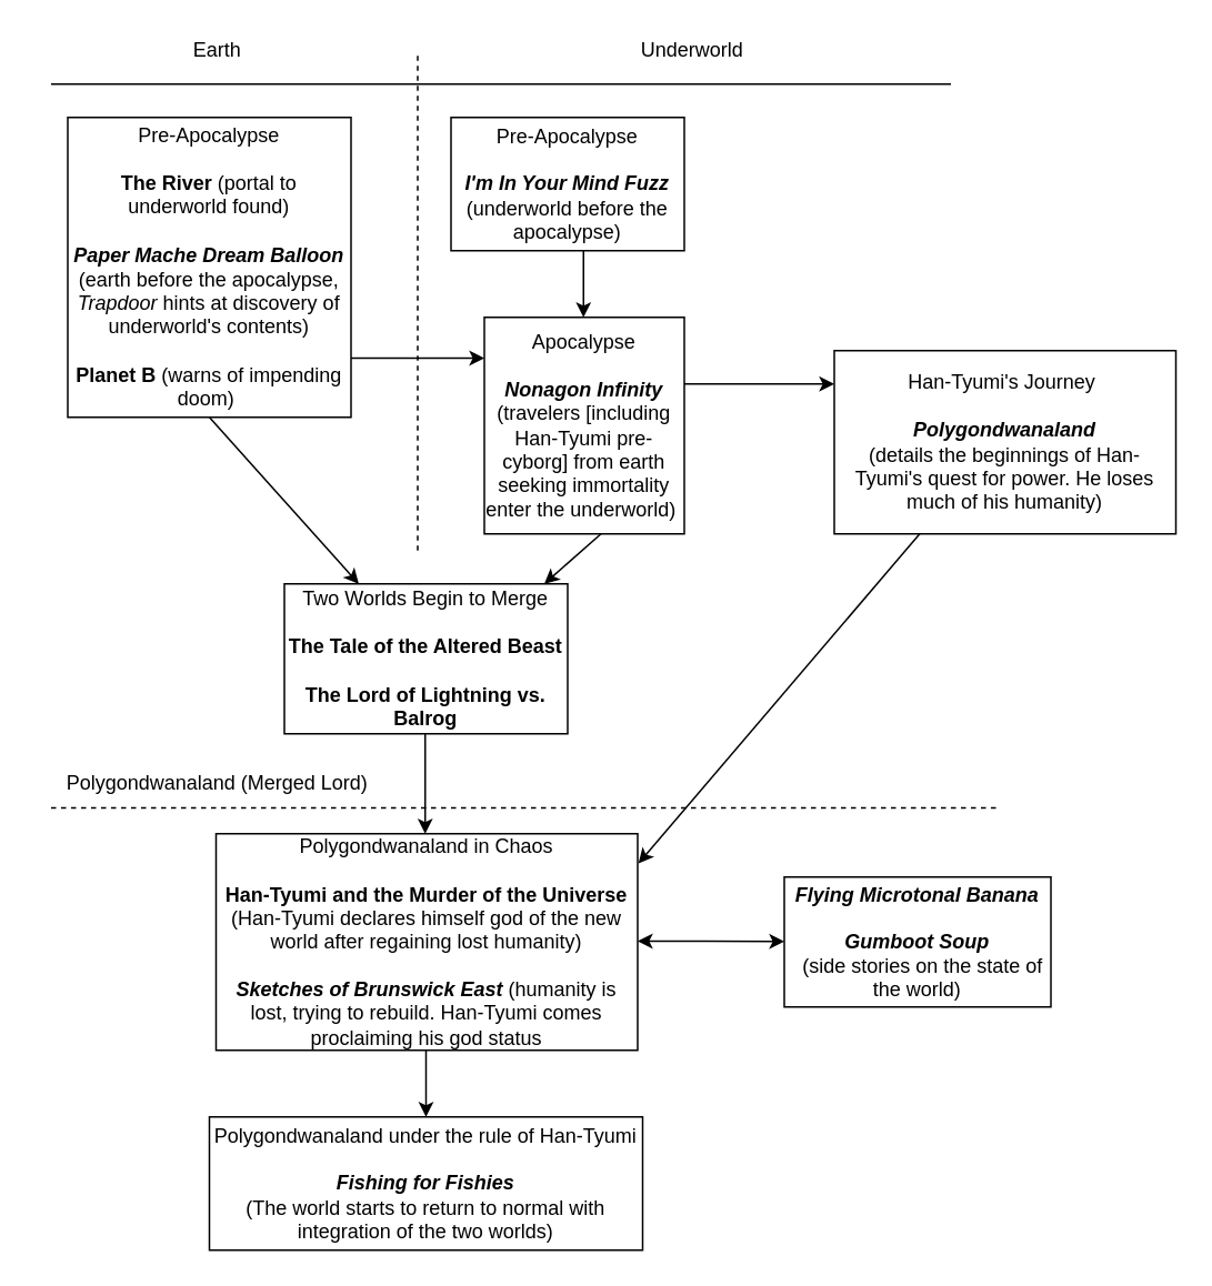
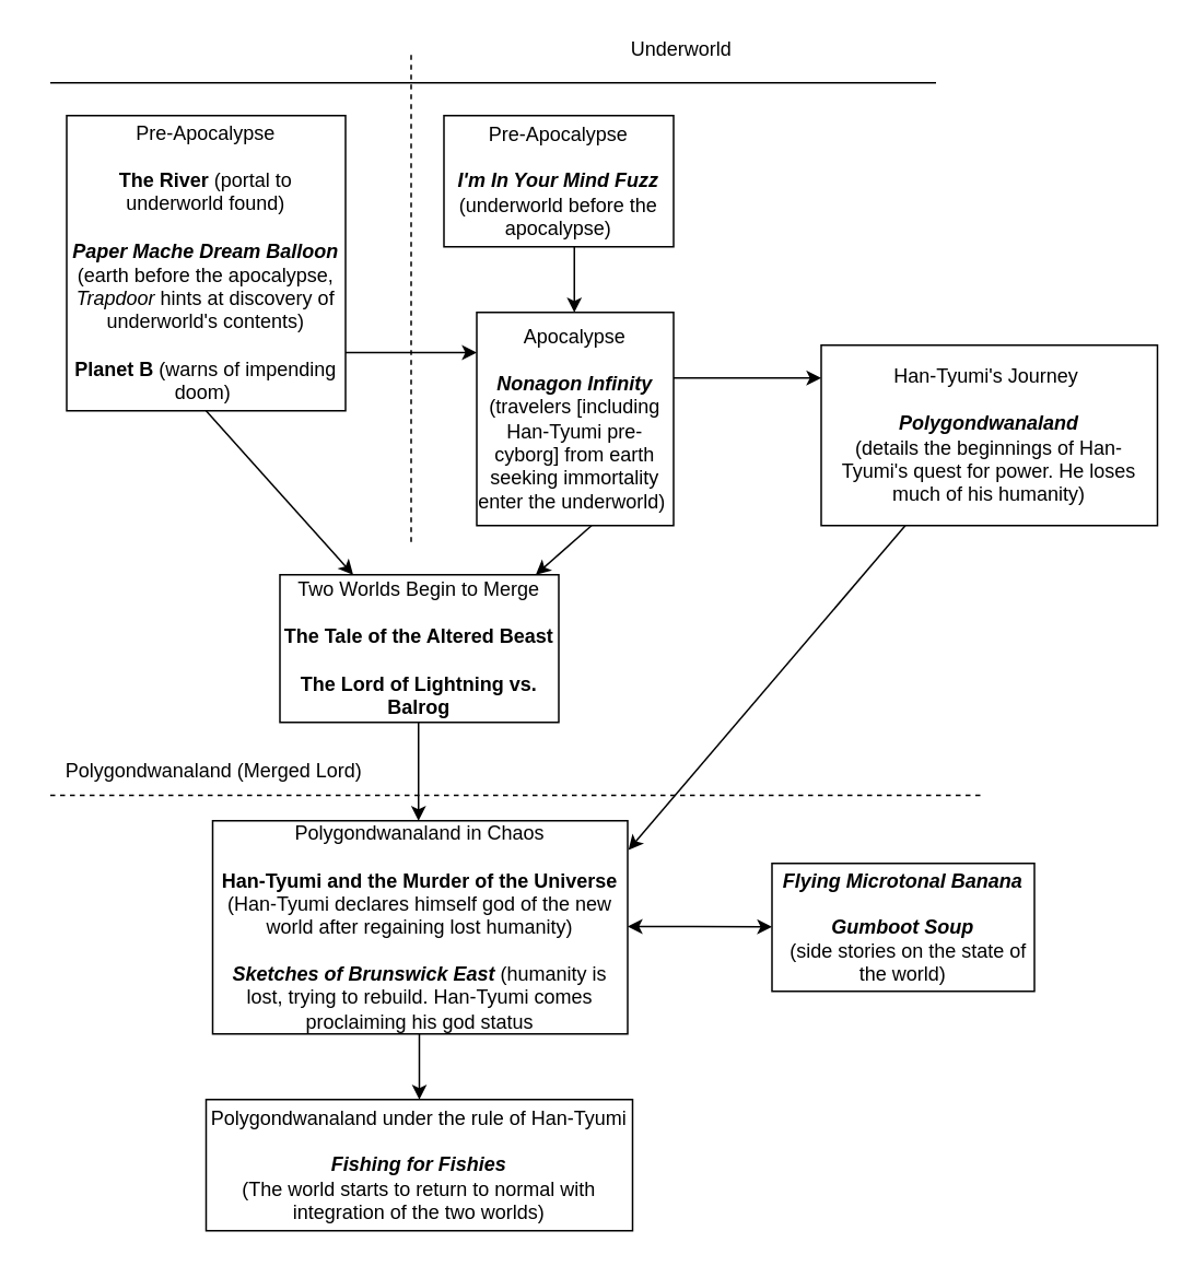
- <mxCell id="2" value="Earth" style="text;html=1;strokeColor=none;fillColor=none;align=center;verticalAlign=middle;whiteSpace=wrap;rounded=0;" vertex="1" parent="1"><mxGeometry x="110" y="20" width="40" height="20" as="geometry" /></mxCell>
